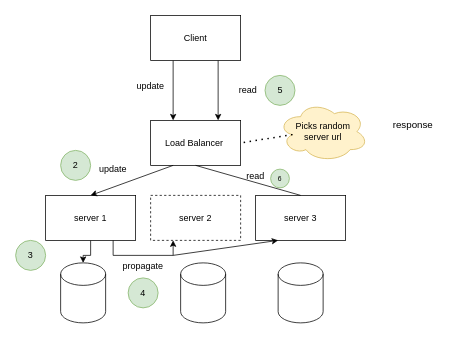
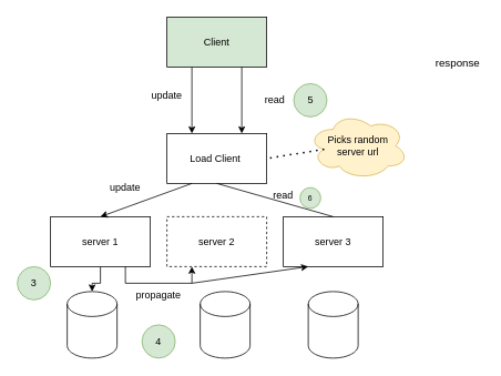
- <mxCell id="4" value="Client" style="rounded=0;whiteSpace=wrap;html=1;" vertex="1" parent="1"><mxGeometry x="200" y="20" width="120" height="60" as="geometry" /></mxCell>
+ <mxCell id="4" value="Client" style="rounded=0;whiteSpace=wrap;html=1;fillColor=#d5e8d4;" vertex="1" parent="1"><mxGeometry x="200" y="20" width="120" height="60" as="geometry" /></mxCell>
- <mxCell id="29" value="&lt;font style=&quot;font-size: 13px&quot;&gt;response&lt;/font&gt;" style="text;html=1;strokeColor=none;fillColor=none;align=center;verticalAlign=middle;whiteSpace=wrap;rounded=0;fontSize=9;" vertex="1" parent="1"><mxGeometry x="520" y="150" width="60" height="30" as="geometry" /></mxCell>
+ <mxCell id="29" value="&lt;font style=&quot;font-size: 13px&quot;&gt;response&lt;/font&gt;" style="text;html=1;strokeColor=none;fillColor=none;align=center;verticalAlign=middle;whiteSpace=wrap;rounded=0;fontSize=9;" vertex="1" parent="1"><mxGeometry x="520" y="60" width="60" height="30" as="geometry" /></mxCell>
- <mxCell id="5" value="Load Balancer&amp;nbsp;" style="rounded=0;whiteSpace=wrap;html=1;" vertex="1" parent="1"><mxGeometry x="200" y="160" width="120" height="60" as="geometry" /></mxCell>
+ <mxCell id="5" value="Load Client&amp;nbsp;" style="rounded=0;whiteSpace=wrap;html=1;" vertex="1" parent="1"><mxGeometry x="200" y="160" width="120" height="60" as="geometry" /></mxCell>
- <mxCell id="24" value="2" style="ellipse;whiteSpace=wrap;html=1;aspect=fixed;fillColor=#d5e8d4;strokeColor=#82b366;" vertex="1" parent="1"><mxGeometry x="80" y="200" width="40" height="40" as="geometry" /></mxCell>
- <mxCell id="26" value="4" style="ellipse;whiteSpace=wrap;html=1;aspect=fixed;fillColor=#d5e8d4;strokeColor=#82b366;" vertex="1" parent="1"><mxGeometry x="170" y="370" width="40" height="40" as="geometry" /></mxCell>
+ <mxCell id="26" value="4" style="ellipse;whiteSpace=wrap;html=1;aspect=fixed;fillColor=#d5e8d4;strokeColor=#82b366;" vertex="1" parent="1"><mxGeometry x="170" y="390" width="40" height="40" as="geometry" /></mxCell>
